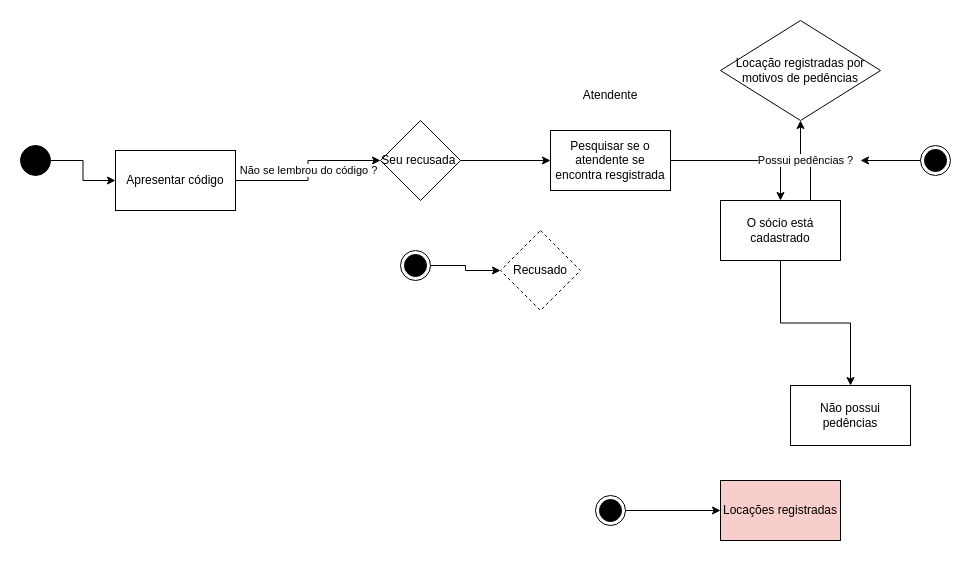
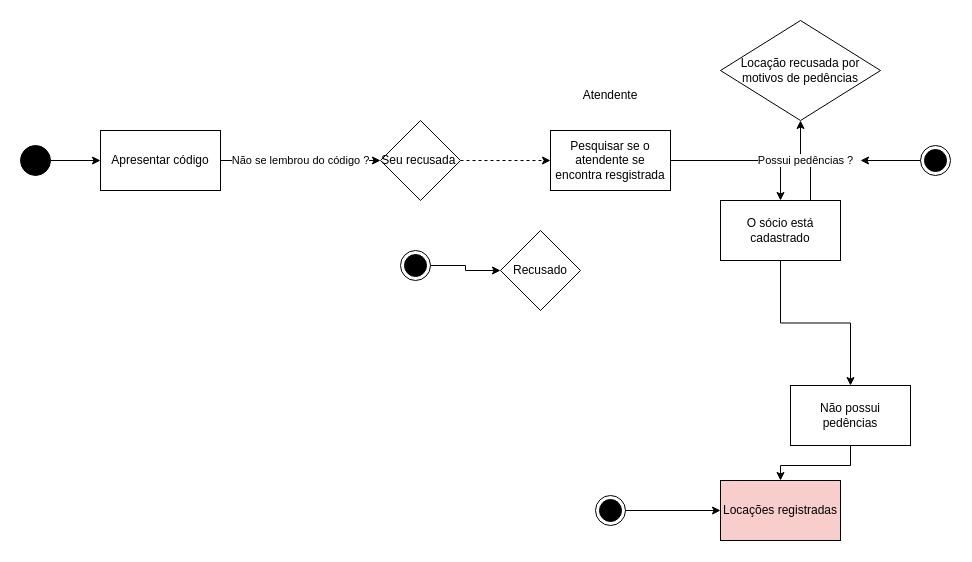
- <mxCell id="15" value="Locação registradas por motivos de pedências" style="rhombus;whiteSpace=wrap;html=1;" vertex="1" parent="1"><mxGeometry x="720" y="20" width="160" height="100" as="geometry" /></mxCell>
+ <mxCell id="15" value="Locação recusada por motivos de pedências" style="rhombus;whiteSpace=wrap;html=1;" vertex="1" parent="1"><mxGeometry x="720" y="20" width="160" height="100" as="geometry" /></mxCell>
- <mxCell id="10" style="edgeStyle=orthogonalEdgeStyle;rounded=0;orthogonalLoop=1;jettySize=auto;html=1;exitX=1;exitY=0.5;exitDx=0;exitDy=0;entryX=0;entryY=0.5;entryDx=0;entryDy=0;" edge="1" parent="1" source="11" target="7"><mxGeometry relative="1" as="geometry" /></mxCell>
+ <mxCell id="10" style="edgeStyle=orthogonalEdgeStyle;rounded=0;orthogonalLoop=1;jettySize=auto;html=1;exitX=1;exitY=0.5;exitDx=0;exitDy=0;entryX=0;entryY=0.5;entryDx=0;entryDy=0;dashed=1;" edge="1" parent="1" source="11" target="7"><mxGeometry relative="1" as="geometry" /></mxCell>
- <mxCell id="4" value="Apresentar código" style="rounded=0;whiteSpace=wrap;html=1;" vertex="1" parent="1"><mxGeometry x="115" y="150" width="120" height="60" as="geometry" /></mxCell>
+ <mxCell id="4" value="Apresentar código" style="rounded=0;whiteSpace=wrap;html=1;" vertex="1" parent="1"><mxGeometry x="100" y="130" width="120" height="60" as="geometry" /></mxCell>
- <mxCell id="8" value="Recusado" style="rhombus;whiteSpace=wrap;html=1;dashed=1;" vertex="1" parent="1"><mxGeometry x="500" y="230" width="80" height="80" as="geometry" /></mxCell>
+ <mxCell id="8" value="Recusado" style="rhombus;whiteSpace=wrap;html=1;" vertex="1" parent="1"><mxGeometry x="500" y="230" width="80" height="80" as="geometry" /></mxCell>
+ <mxCell id="16" style="edgeStyle=orthogonalEdgeStyle;rounded=0;orthogonalLoop=1;jettySize=auto;html=1;exitX=0.5;exitY=1;exitDx=0;exitDy=0;entryX=0.5;entryY=0;entryDx=0;entryDy=0;" edge="1" parent="1" source="17" target="18"><mxGeometry relative="1" as="geometry" /></mxCell>
